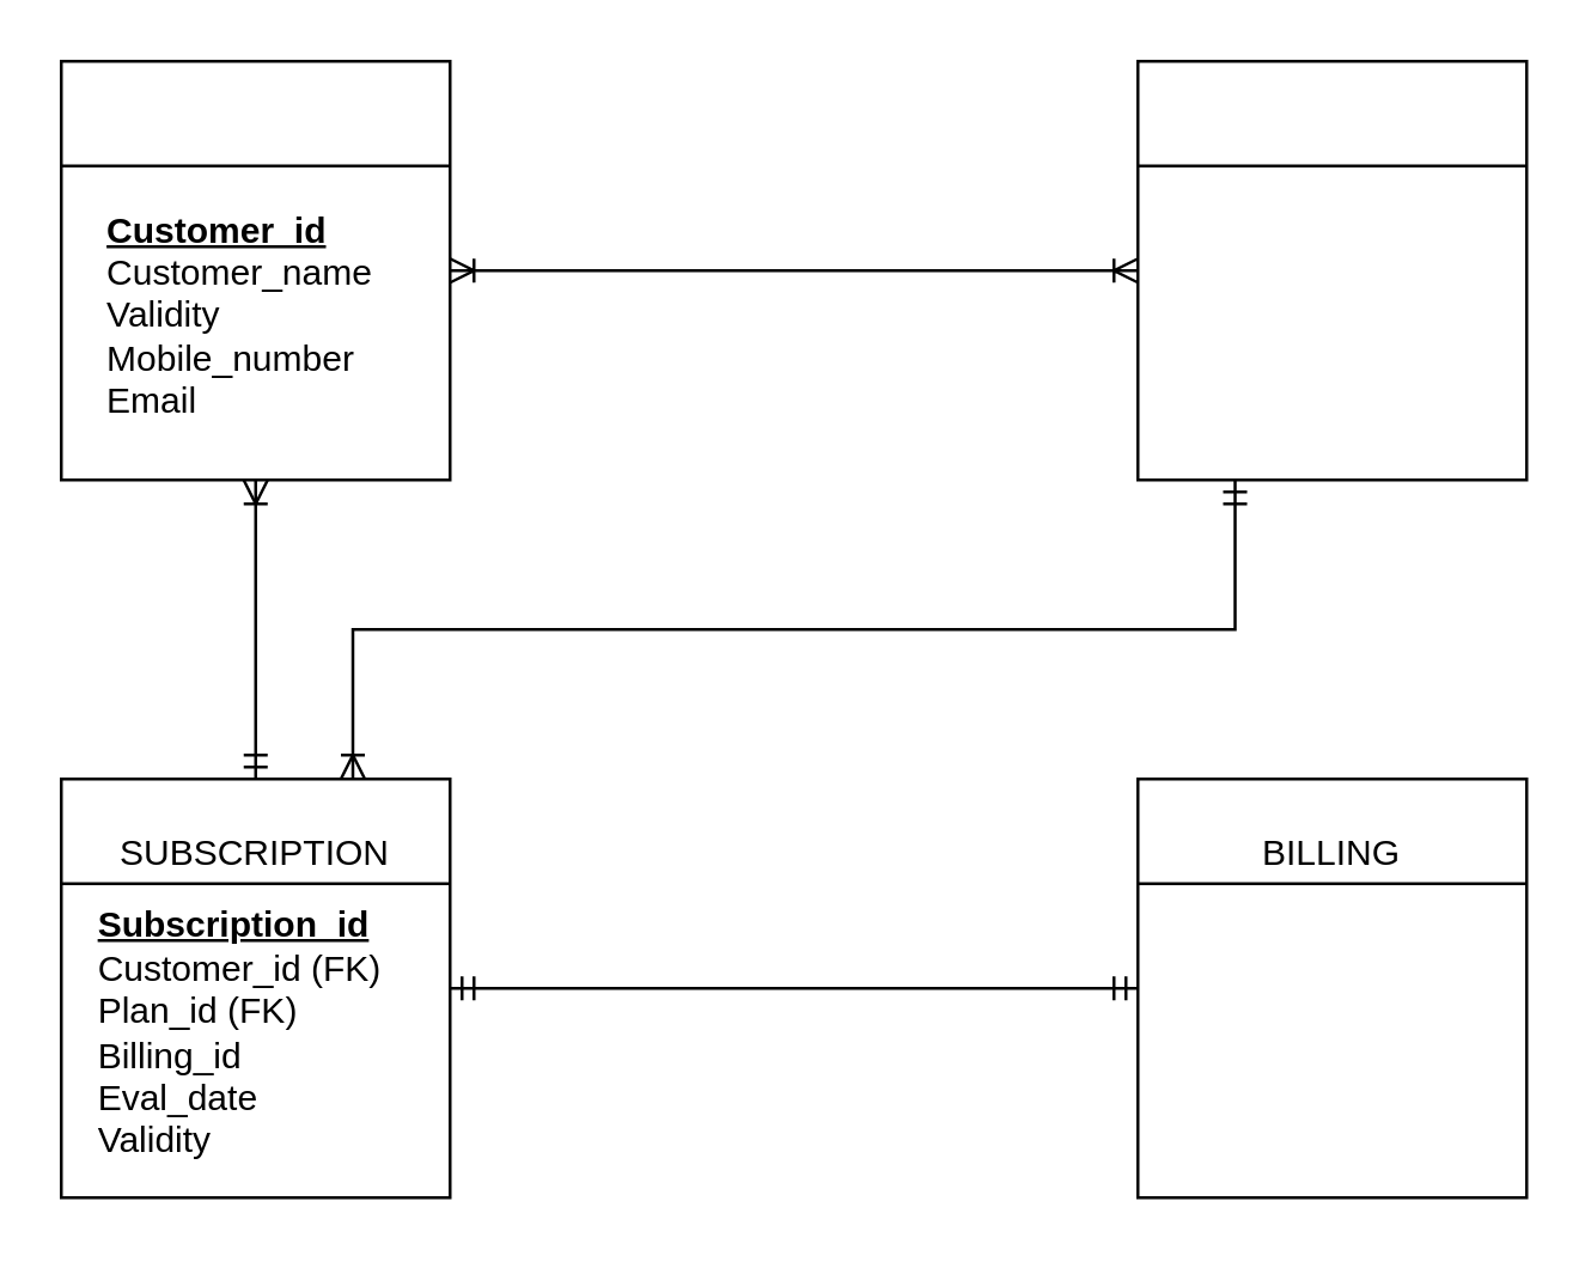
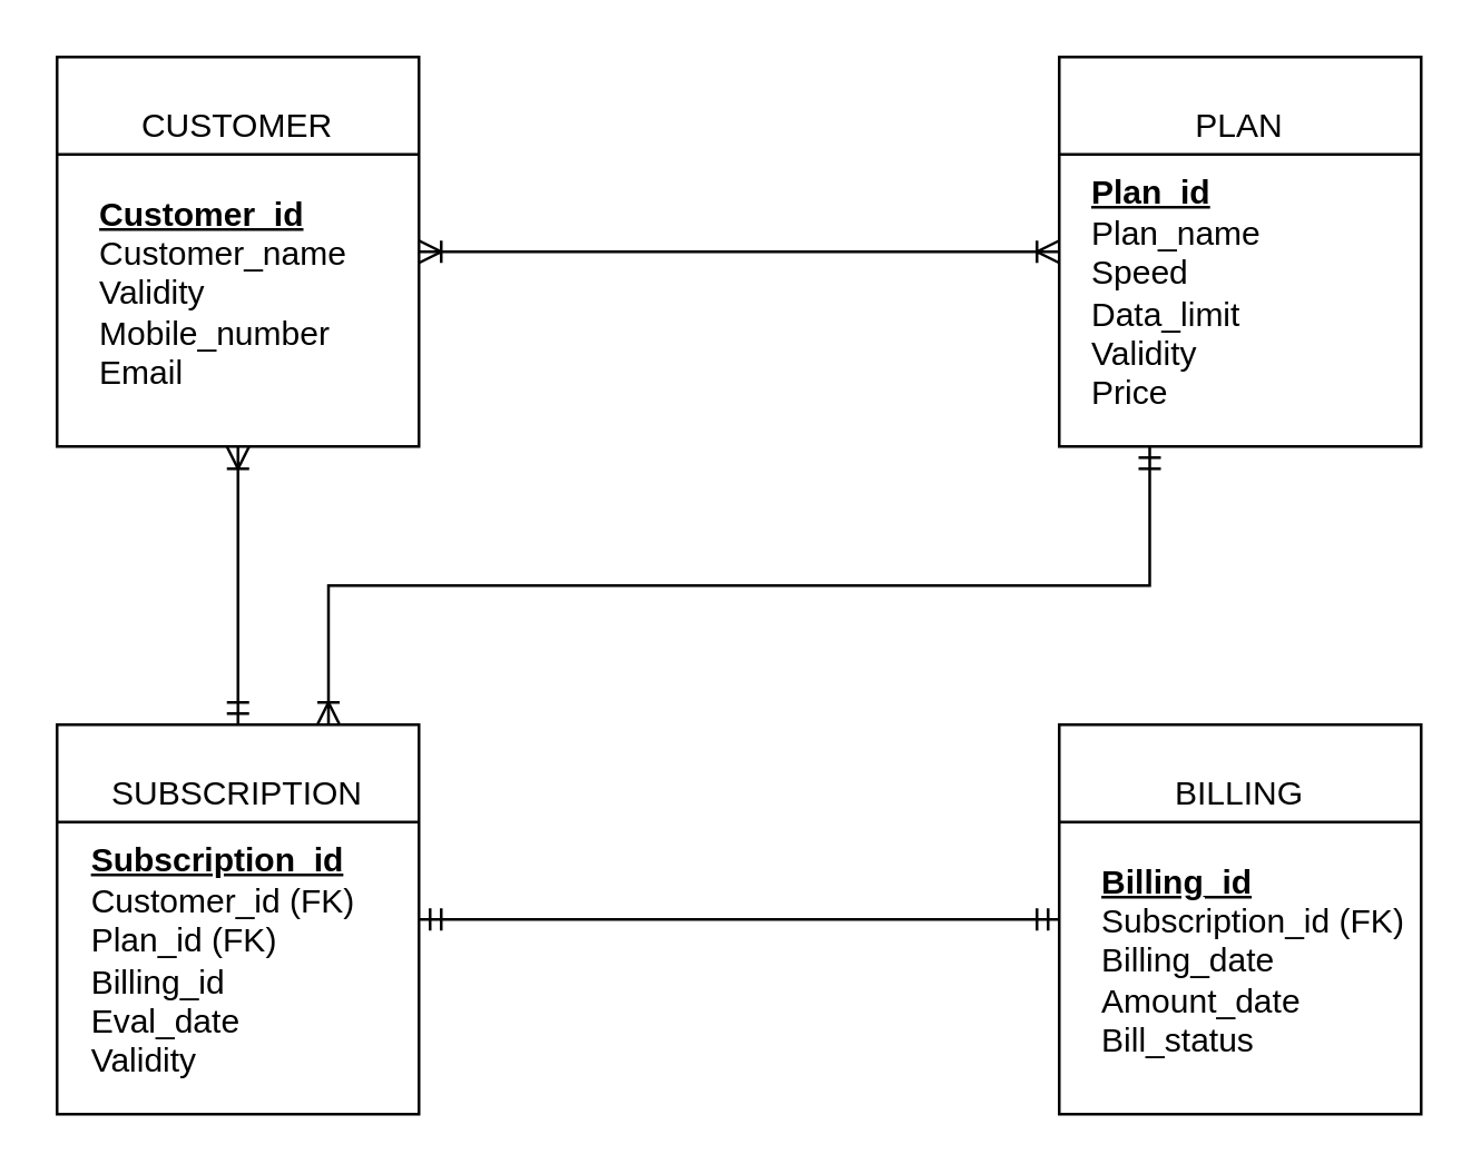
+ <mxCell id="5" value="CUSTOMER" style="text;html=1;align=center;verticalAlign=middle;whiteSpace=wrap;rounded=0;" vertex="1" parent="1"><mxGeometry x="55" y="30" width="60" height="30" as="geometry" /></mxCell>
+ <mxCell id="20" value="PLAN" style="text;html=1;align=center;verticalAlign=middle;whiteSpace=wrap;rounded=0;" vertex="1" parent="1"><mxGeometry x="415" y="30" width="60" height="30" as="geometry" /></mxCell>
+ <mxCell id="21" value="&lt;div style=&quot;&quot;&gt;&lt;span style=&quot;background-color: initial;&quot;&gt;&lt;b&gt;&lt;u&gt;Plan_id&lt;/u&gt;&lt;/b&gt;&lt;/span&gt;&lt;/div&gt;&lt;div style=&quot;&quot;&gt;Plan_name&lt;/div&gt;&lt;div style=&quot;&quot;&gt;Speed&lt;/div&gt;&lt;div style=&quot;&quot;&gt;Data_limit&lt;/div&gt;&lt;div style=&quot;&quot;&gt;Validity&lt;/div&gt;&lt;div style=&quot;&quot;&gt;Price&lt;/div&gt;" style="text;html=1;align=left;verticalAlign=middle;whiteSpace=wrap;rounded=0;" vertex="1" parent="1"><mxGeometry x="390" y="60" width="120" height="90" as="geometry" /></mxCell>
+ <mxCell id="16" value="&lt;div style=&quot;text-align: left;&quot;&gt;&lt;span style=&quot;background-color: initial;&quot;&gt;&lt;b&gt;&lt;u&gt;Billing_id&lt;/u&gt;&lt;/b&gt;&lt;/span&gt;&lt;/div&gt;&lt;div style=&quot;text-align: left;&quot;&gt;&lt;span style=&quot;background-color: initial;&quot;&gt;Subscription_id (FK)&lt;/span&gt;&lt;/div&gt;&lt;div style=&quot;text-align: left;&quot;&gt;Billing_date&lt;/div&gt;&lt;div style=&quot;text-align: left;&quot;&gt;Amount_date&lt;/div&gt;&lt;div style=&quot;text-align: left;&quot;&gt;Bill_status&lt;/div&gt;" style="text;html=1;align=center;verticalAlign=middle;whiteSpace=wrap;rounded=0;" vertex="1" parent="1"><mxGeometry x="390" y="300" width="120" height="90" as="geometry" /></mxCell>
